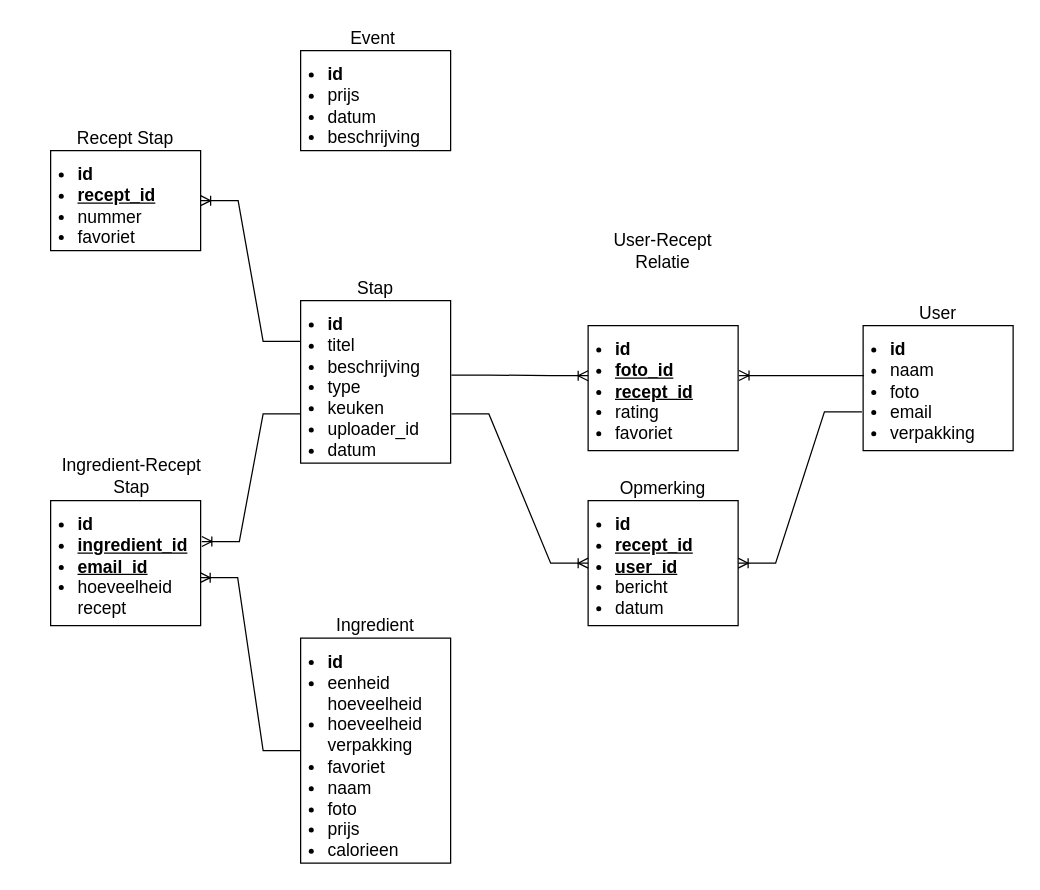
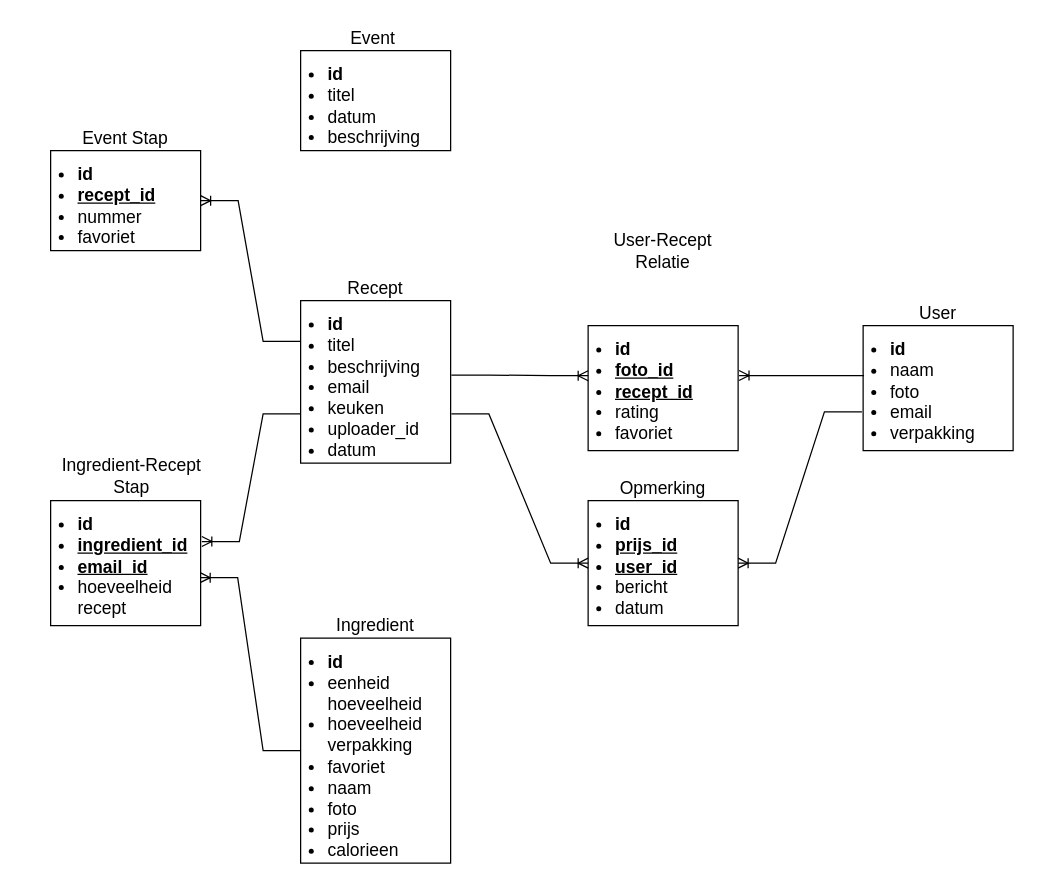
- <mxCell id="9" value="&lt;ul style=&quot;font-size: 14px;&quot;&gt;&lt;li style=&quot;font-size: 14px;&quot;&gt;&lt;b style=&quot;font-size: 14px;&quot;&gt;id&lt;/b&gt;&lt;/li&gt;&lt;li style=&quot;font-size: 14px;&quot;&gt;&lt;span style=&quot;font-size: 14px;&quot;&gt;prijs&lt;/span&gt;&lt;/li&gt;&lt;li style=&quot;font-size: 14px;&quot;&gt;&lt;span style=&quot;font-size: 14px;&quot;&gt;datum&lt;/span&gt;&lt;/li&gt;&lt;li style=&quot;font-size: 14px;&quot;&gt;&lt;span style=&quot;font-size: 14px;&quot;&gt;beschrijving&lt;/span&gt;&lt;/li&gt;&lt;/ul&gt;" style="text;html=1;strokeColor=none;fillColor=none;align=left;verticalAlign=top;whiteSpace=wrap;rounded=0;fontSize=14;" parent="1" vertex="1"><mxGeometry x="220" y="30" width="120" height="80" as="geometry" /></mxCell>
+ <mxCell id="9" value="&lt;ul style=&quot;font-size: 14px;&quot;&gt;&lt;li style=&quot;font-size: 14px;&quot;&gt;&lt;b style=&quot;font-size: 14px;&quot;&gt;id&lt;/b&gt;&lt;/li&gt;&lt;li style=&quot;font-size: 14px;&quot;&gt;&lt;span style=&quot;font-size: 14px;&quot;&gt;titel&lt;/span&gt;&lt;/li&gt;&lt;li style=&quot;font-size: 14px;&quot;&gt;&lt;span style=&quot;font-size: 14px;&quot;&gt;datum&lt;/span&gt;&lt;/li&gt;&lt;li style=&quot;font-size: 14px;&quot;&gt;&lt;span style=&quot;font-size: 14px;&quot;&gt;beschrijving&lt;/span&gt;&lt;/li&gt;&lt;/ul&gt;" style="text;html=1;strokeColor=none;fillColor=none;align=left;verticalAlign=top;whiteSpace=wrap;rounded=0;fontSize=14;" parent="1" vertex="1"><mxGeometry x="220" y="30" width="120" height="80" as="geometry" /></mxCell>
- <mxCell id="21" value="Recept Stap" style="text;html=1;strokeColor=none;fillColor=none;align=center;verticalAlign=middle;whiteSpace=wrap;rounded=0;fontSize=14;" parent="1" vertex="1"><mxGeometry x="40" y="100" width="120" height="20" as="geometry" /></mxCell>
+ <mxCell id="21" value="Event Stap" style="text;html=1;strokeColor=none;fillColor=none;align=center;verticalAlign=middle;whiteSpace=wrap;rounded=0;fontSize=14;" parent="1" vertex="1"><mxGeometry x="40" y="100" width="120" height="20" as="geometry" /></mxCell>
- <mxCell id="10" value="Stap" style="text;html=1;strokeColor=none;fillColor=none;align=center;verticalAlign=middle;whiteSpace=wrap;rounded=0;fontSize=14;" parent="1" vertex="1"><mxGeometry x="240" y="220" width="120" height="20" as="geometry" /></mxCell>
+ <mxCell id="10" value="Recept" style="text;html=1;strokeColor=none;fillColor=none;align=center;verticalAlign=middle;whiteSpace=wrap;rounded=0;fontSize=14;" parent="1" vertex="1"><mxGeometry x="240" y="220" width="120" height="20" as="geometry" /></mxCell>
- <mxCell id="13" value="&lt;ul style=&quot;font-size: 14px;&quot;&gt;&lt;li style=&quot;font-size: 14px;&quot;&gt;&lt;b style=&quot;font-size: 14px;&quot;&gt;id&lt;/b&gt;&lt;/li&gt;&lt;li style=&quot;font-size: 14px;&quot;&gt;&lt;span style=&quot;font-size: 14px;&quot;&gt;titel&lt;/span&gt;&lt;/li&gt;&lt;li style=&quot;font-size: 14px;&quot;&gt;&lt;span style=&quot;font-size: 14px;&quot;&gt;beschrijving&lt;/span&gt;&lt;/li&gt;&lt;li style=&quot;font-size: 14px;&quot;&gt;&lt;span style=&quot;font-size: 14px;&quot;&gt;type&lt;/span&gt;&lt;/li&gt;&lt;li style=&quot;font-size: 14px;&quot;&gt;&lt;span style=&quot;font-size: 14px;&quot;&gt;keuken&lt;/span&gt;&lt;/li&gt;&lt;li style=&quot;font-size: 14px;&quot;&gt;&lt;span style=&quot;font-size: 14px;&quot;&gt;uploader_id&lt;/span&gt;&lt;/li&gt;&lt;li style=&quot;font-size: 14px;&quot;&gt;&lt;span style=&quot;font-size: 14px;&quot;&gt;datum&lt;/span&gt;&lt;/li&gt;&lt;/ul&gt;" style="text;html=1;strokeColor=none;fillColor=none;align=left;verticalAlign=top;whiteSpace=wrap;rounded=0;fontSize=14;" parent="1" vertex="1"><mxGeometry x="220" y="230" width="120" height="140" as="geometry" /></mxCell>
+ <mxCell id="13" value="&lt;ul style=&quot;font-size: 14px;&quot;&gt;&lt;li style=&quot;font-size: 14px;&quot;&gt;&lt;b style=&quot;font-size: 14px;&quot;&gt;id&lt;/b&gt;&lt;/li&gt;&lt;li style=&quot;font-size: 14px;&quot;&gt;&lt;span style=&quot;font-size: 14px;&quot;&gt;titel&lt;/span&gt;&lt;/li&gt;&lt;li style=&quot;font-size: 14px;&quot;&gt;&lt;span style=&quot;font-size: 14px;&quot;&gt;beschrijving&lt;/span&gt;&lt;/li&gt;&lt;li style=&quot;font-size: 14px;&quot;&gt;&lt;span style=&quot;font-size: 14px;&quot;&gt;email&lt;/span&gt;&lt;/li&gt;&lt;li style=&quot;font-size: 14px;&quot;&gt;&lt;span style=&quot;font-size: 14px;&quot;&gt;keuken&lt;/span&gt;&lt;/li&gt;&lt;li style=&quot;font-size: 14px;&quot;&gt;&lt;span style=&quot;font-size: 14px;&quot;&gt;uploader_id&lt;/span&gt;&lt;/li&gt;&lt;li style=&quot;font-size: 14px;&quot;&gt;&lt;span style=&quot;font-size: 14px;&quot;&gt;datum&lt;/span&gt;&lt;/li&gt;&lt;/ul&gt;" style="text;html=1;strokeColor=none;fillColor=none;align=left;verticalAlign=top;whiteSpace=wrap;rounded=0;fontSize=14;" parent="1" vertex="1"><mxGeometry x="220" y="230" width="120" height="140" as="geometry" /></mxCell>
- <mxCell id="25" value="&lt;ul style=&quot;font-size: 14px&quot;&gt;&lt;li style=&quot;font-size: 14px&quot;&gt;&lt;b style=&quot;font-size: 14px&quot;&gt;id&lt;/b&gt;&lt;/li&gt;&lt;li style=&quot;font-size: 14px&quot;&gt;&lt;b style=&quot;font-size: 14px&quot;&gt;&lt;u&gt;recept_id&lt;/u&gt;&lt;/b&gt;&lt;/li&gt;&lt;li style=&quot;font-size: 14px&quot;&gt;&lt;b style=&quot;font-size: 14px&quot;&gt;&lt;u&gt;user_id&lt;/u&gt;&lt;/b&gt;&lt;/li&gt;&lt;li style=&quot;font-size: 14px&quot;&gt;bericht&lt;/li&gt;&lt;li style=&quot;font-size: 14px&quot;&gt;datum&lt;/li&gt;&lt;/ul&gt;" style="text;html=1;strokeColor=none;fillColor=none;align=left;verticalAlign=top;whiteSpace=wrap;rounded=0;fontSize=14;" parent="1" vertex="1"><mxGeometry x="450" y="390" width="120" height="110" as="geometry" /></mxCell>
+ <mxCell id="25" value="&lt;ul style=&quot;font-size: 14px&quot;&gt;&lt;li style=&quot;font-size: 14px&quot;&gt;&lt;b style=&quot;font-size: 14px&quot;&gt;id&lt;/b&gt;&lt;/li&gt;&lt;li style=&quot;font-size: 14px&quot;&gt;&lt;b style=&quot;font-size: 14px&quot;&gt;&lt;u&gt;prijs_id&lt;/u&gt;&lt;/b&gt;&lt;/li&gt;&lt;li style=&quot;font-size: 14px&quot;&gt;&lt;b style=&quot;font-size: 14px&quot;&gt;&lt;u&gt;user_id&lt;/u&gt;&lt;/b&gt;&lt;/li&gt;&lt;li style=&quot;font-size: 14px&quot;&gt;bericht&lt;/li&gt;&lt;li style=&quot;font-size: 14px&quot;&gt;datum&lt;/li&gt;&lt;/ul&gt;" style="text;html=1;strokeColor=none;fillColor=none;align=left;verticalAlign=top;whiteSpace=wrap;rounded=0;fontSize=14;" parent="1" vertex="1"><mxGeometry x="450" y="390" width="120" height="110" as="geometry" /></mxCell>
